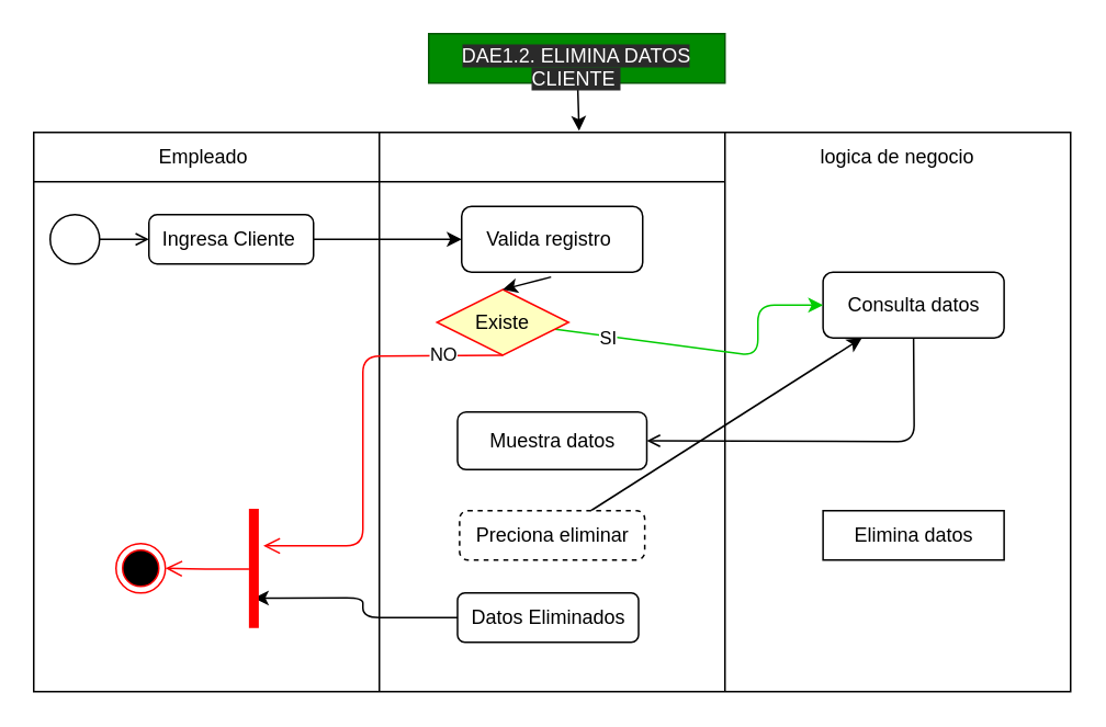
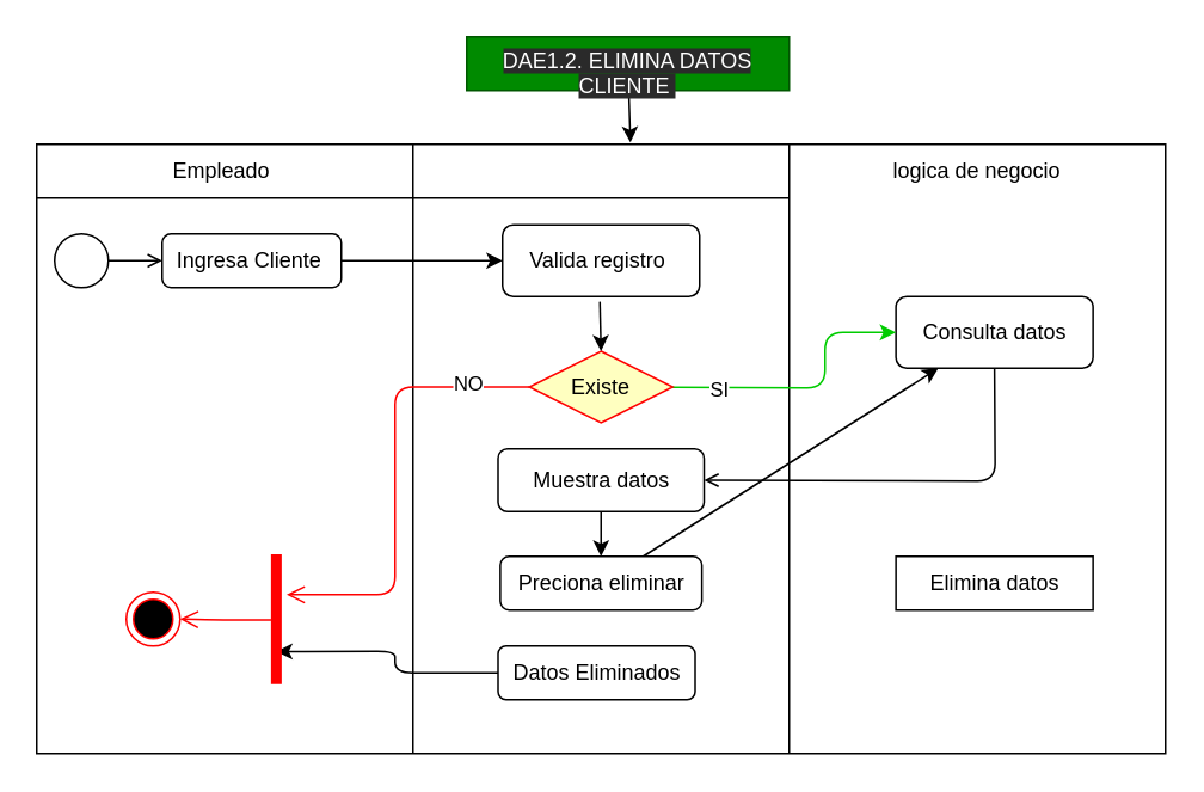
- <mxCell id="21" value="&lt;font color=&quot;#000000&quot;&gt;Existe&lt;/font&gt;" style="rhombus;whiteSpace=wrap;html=1;fillColor=#ffffc0;strokeColor=#ff0000;" parent="1" vertex="1"><mxGeometry x="265" y="175.5" width="80" height="40" as="geometry" /></mxCell>
+ <mxCell id="21" value="&lt;font color=&quot;#000000&quot;&gt;Existe&lt;/font&gt;" style="rhombus;whiteSpace=wrap;html=1;fillColor=#ffffc0;strokeColor=#ff0000;" parent="1" vertex="1"><mxGeometry x="295" y="195.5" width="80" height="40" as="geometry" /></mxCell>
+ <mxCell id="13" style="edgeStyle=none;html=1;entryX=0.5;entryY=0;entryDx=0;entryDy=0;" parent="1" source="14" target="29" edge="1"><mxGeometry relative="1" as="geometry" /></mxCell>
- <mxCell id="29" value="Preciona eliminar" style="html=1;align=center;verticalAlign=middle;rounded=1;absoluteArcSize=1;arcSize=10;dashed=1;fillColor=#FFFFFF;fontColor=#000000;" parent="1" vertex="1"><mxGeometry x="278.75" y="310" width="112.5" height="30" as="geometry" /></mxCell>
+ <mxCell id="29" value="Preciona eliminar" style="html=1;align=center;verticalAlign=middle;rounded=1;absoluteArcSize=1;arcSize=10;dashed=0;fillColor=#FFFFFF;fontColor=#000000;" parent="1" vertex="1"><mxGeometry x="278.75" y="310" width="112.5" height="30" as="geometry" /></mxCell>
